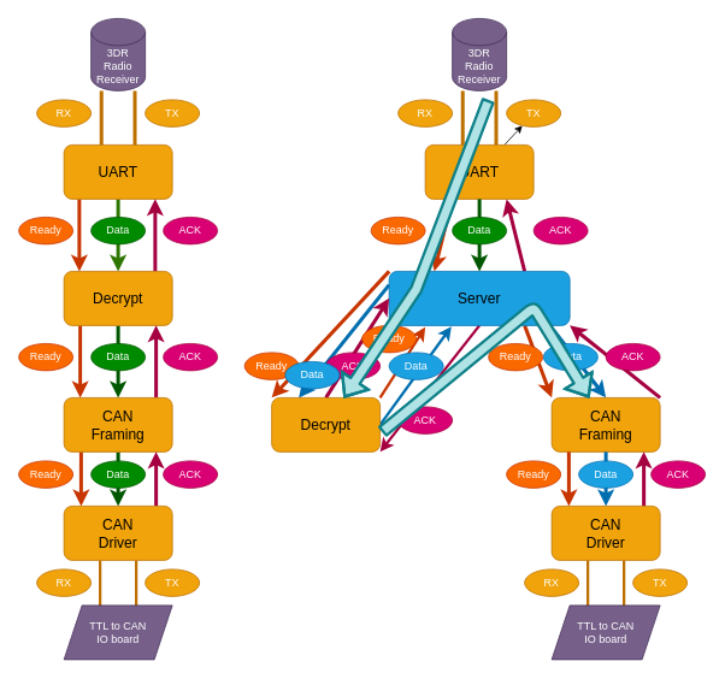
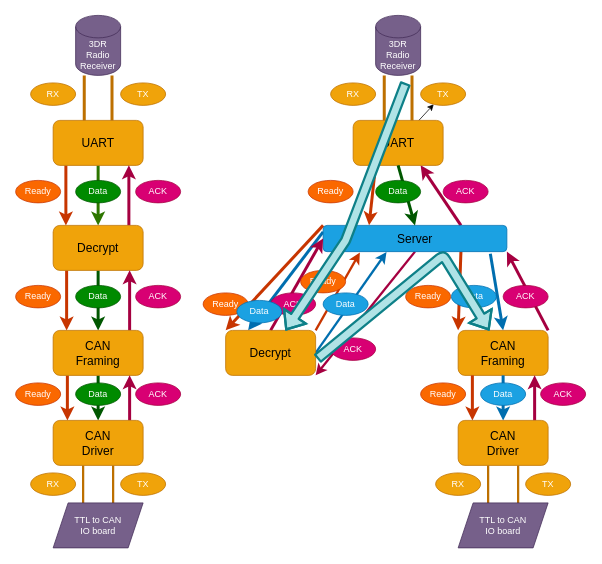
- <mxCell id="22" value="&lt;font color=&quot;#000000&quot;&gt;Server&lt;/font&gt;" style="rounded=1;whiteSpace=wrap;html=1;fontSize=16;fillColor=#1ba1e2;fontColor=#ffffff;strokeColor=#006EAF;" parent="1" vertex="1"><mxGeometry x="430" y="300" width="200" height="60" as="geometry" /></mxCell>
+ <mxCell id="22" value="&lt;font color=&quot;#000000&quot;&gt;Server&lt;/font&gt;" style="rounded=1;whiteSpace=wrap;html=1;fontSize=16;fillColor=#1ba1e2;fontColor=#ffffff;strokeColor=#006EAF;" parent="1" vertex="1"><mxGeometry x="430" y="300" width="245" height="35" as="geometry" /></mxCell>
